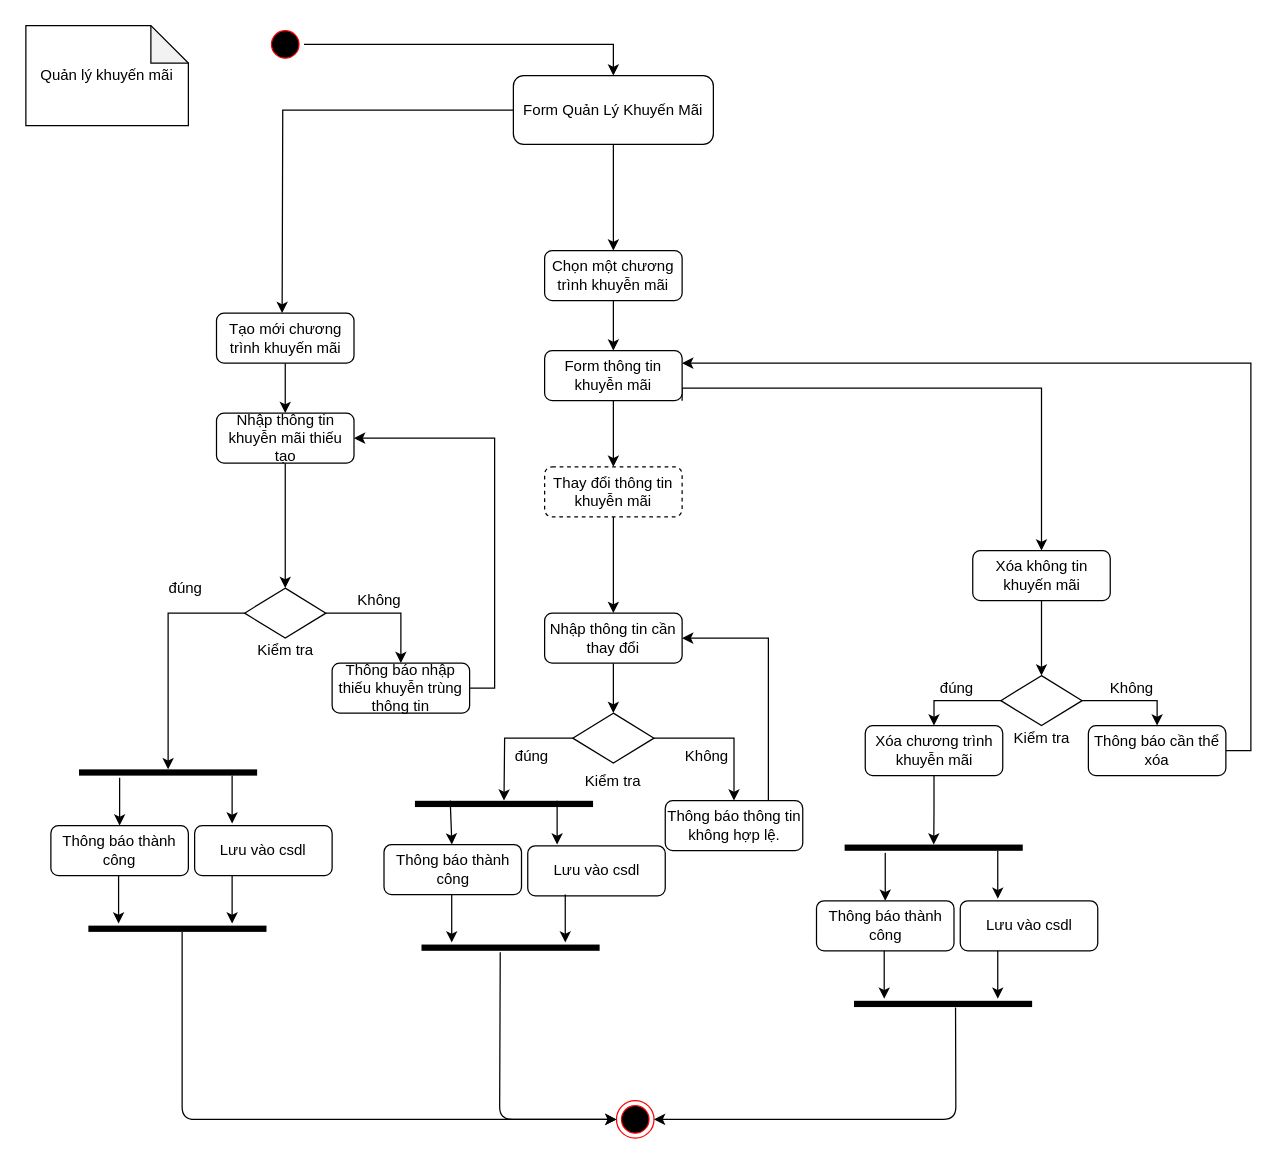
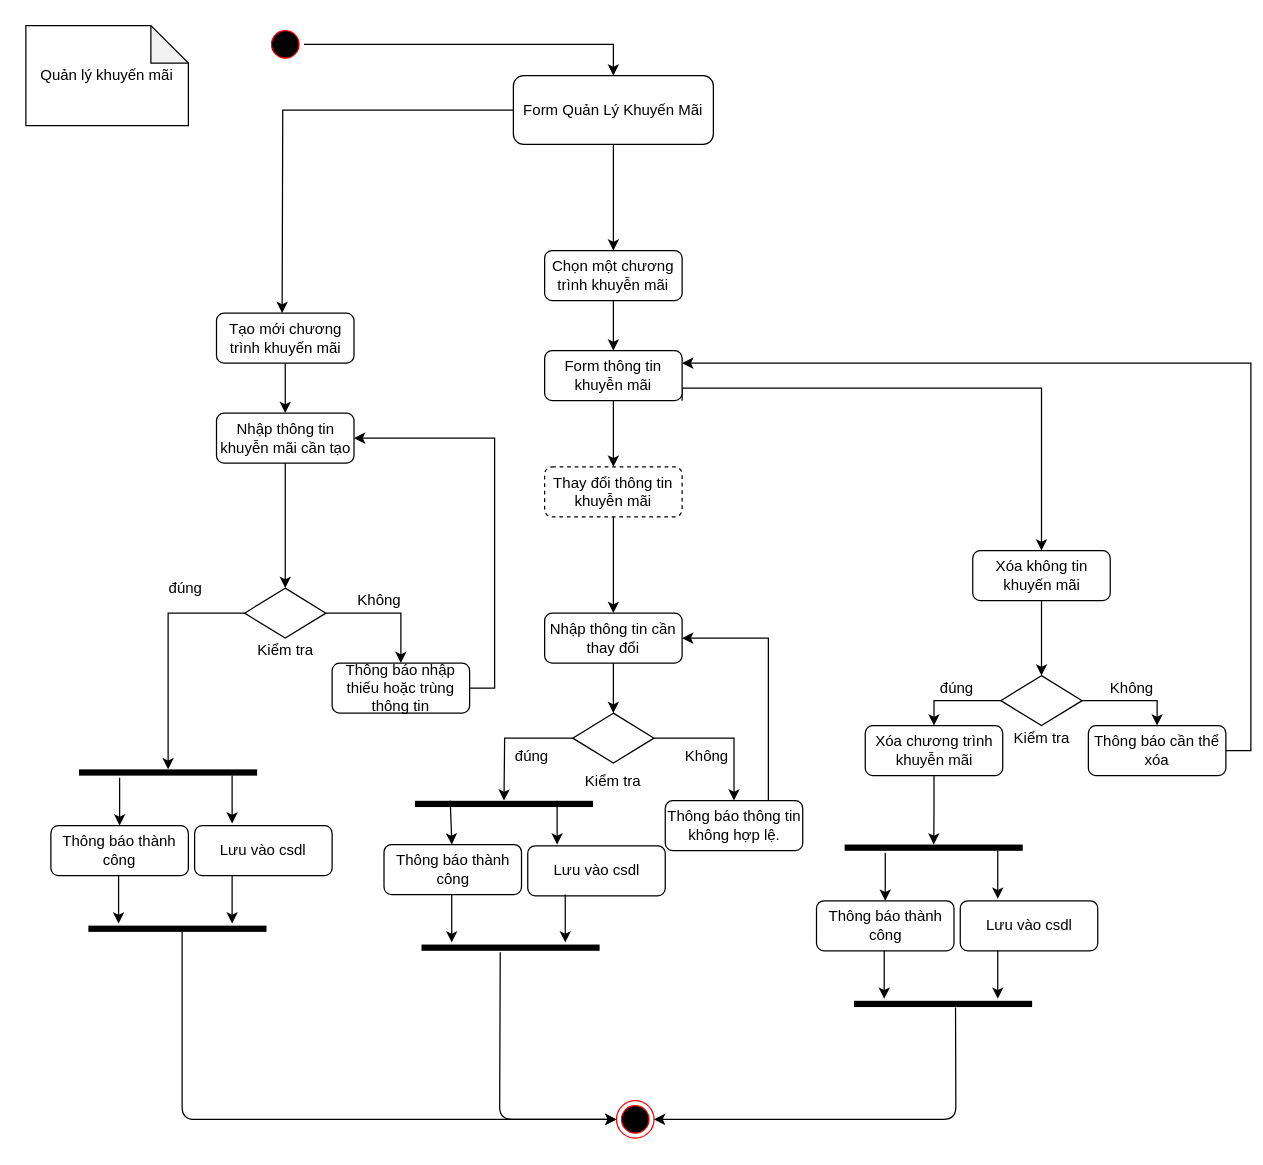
- <mxCell id="11" value="Nhập thông tin khuyễn mãi thiếu tạo" style="rounded=1;whiteSpace=wrap;html=1;" parent="1" vertex="1"><mxGeometry x="172.5" y="330" width="110" height="40" as="geometry" /></mxCell>
+ <mxCell id="11" value="Nhập thông tin khuyễn mãi cần tạo" style="rounded=1;whiteSpace=wrap;html=1;" parent="1" vertex="1"><mxGeometry x="172.5" y="330" width="110" height="40" as="geometry" /></mxCell>
- <mxCell id="16" value="Thông báo nhập thiếu khuyễn trùng thông tin" style="rounded=1;whiteSpace=wrap;html=1;" parent="1" vertex="1"><mxGeometry x="265" y="530" width="110" height="40" as="geometry" /></mxCell>
+ <mxCell id="16" value="Thông báo nhập thiếu hoặc trùng thông tin" style="rounded=1;whiteSpace=wrap;html=1;" parent="1" vertex="1"><mxGeometry x="265" y="530" width="110" height="40" as="geometry" /></mxCell>
